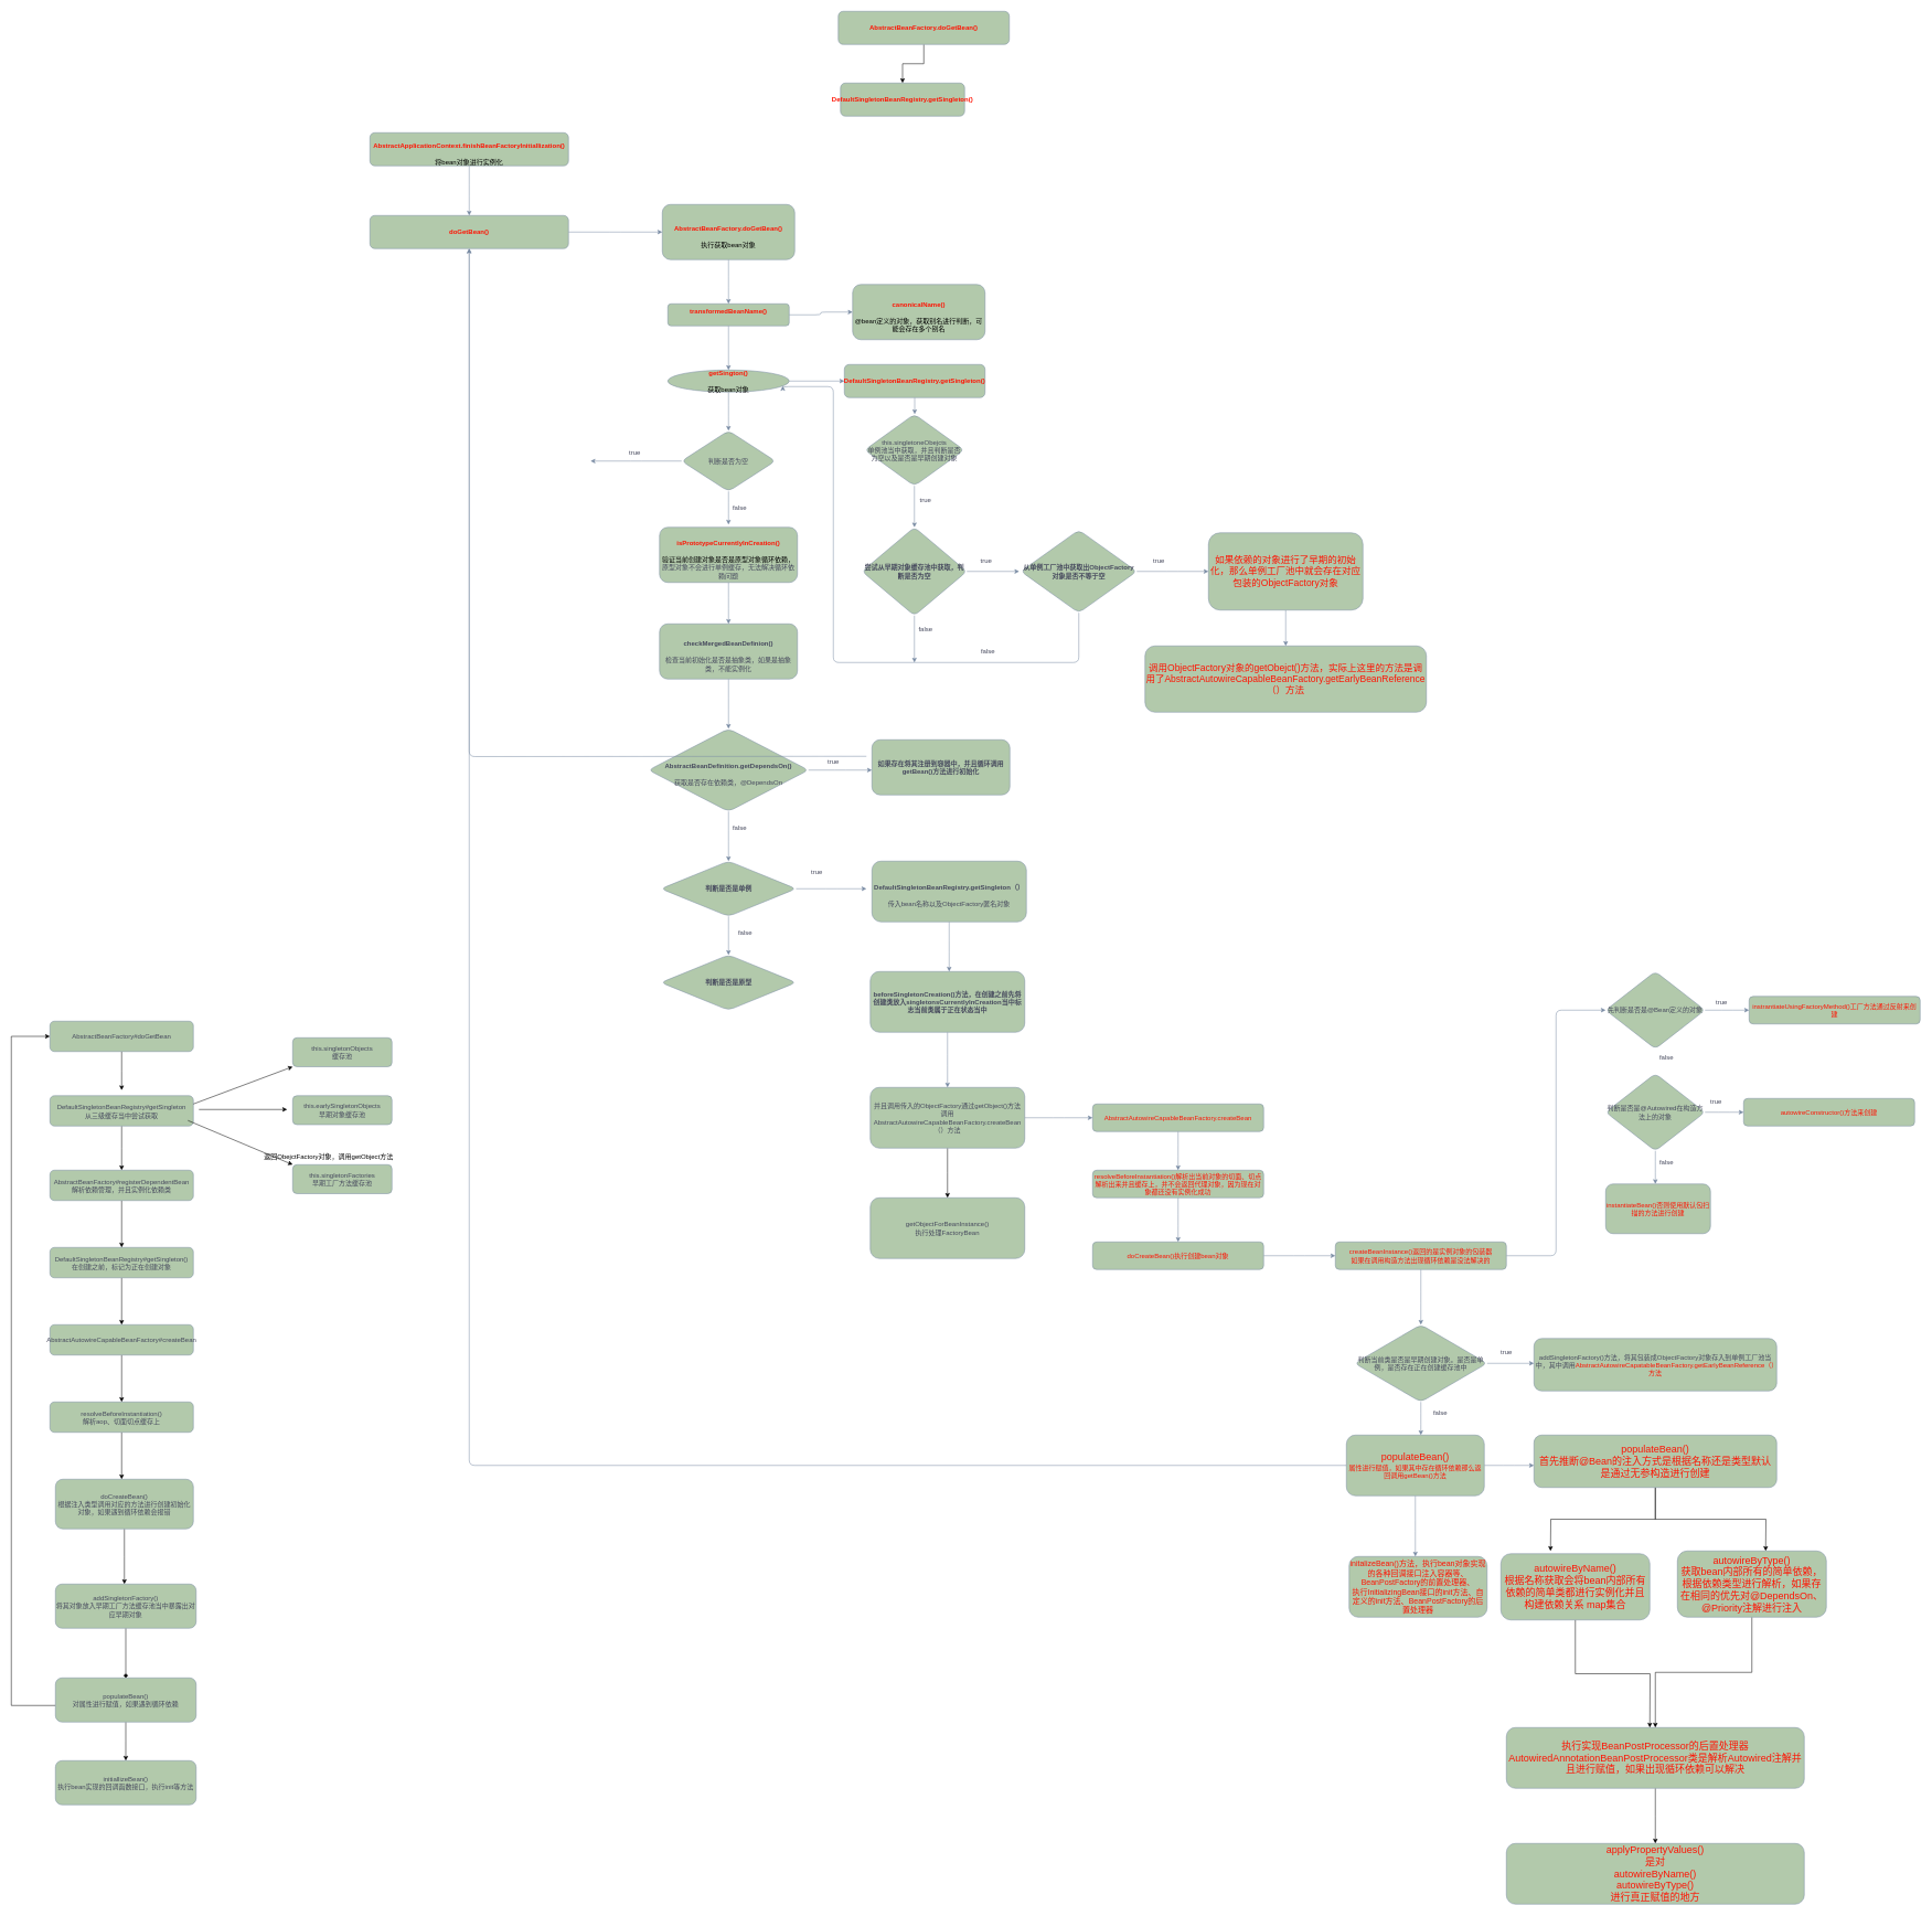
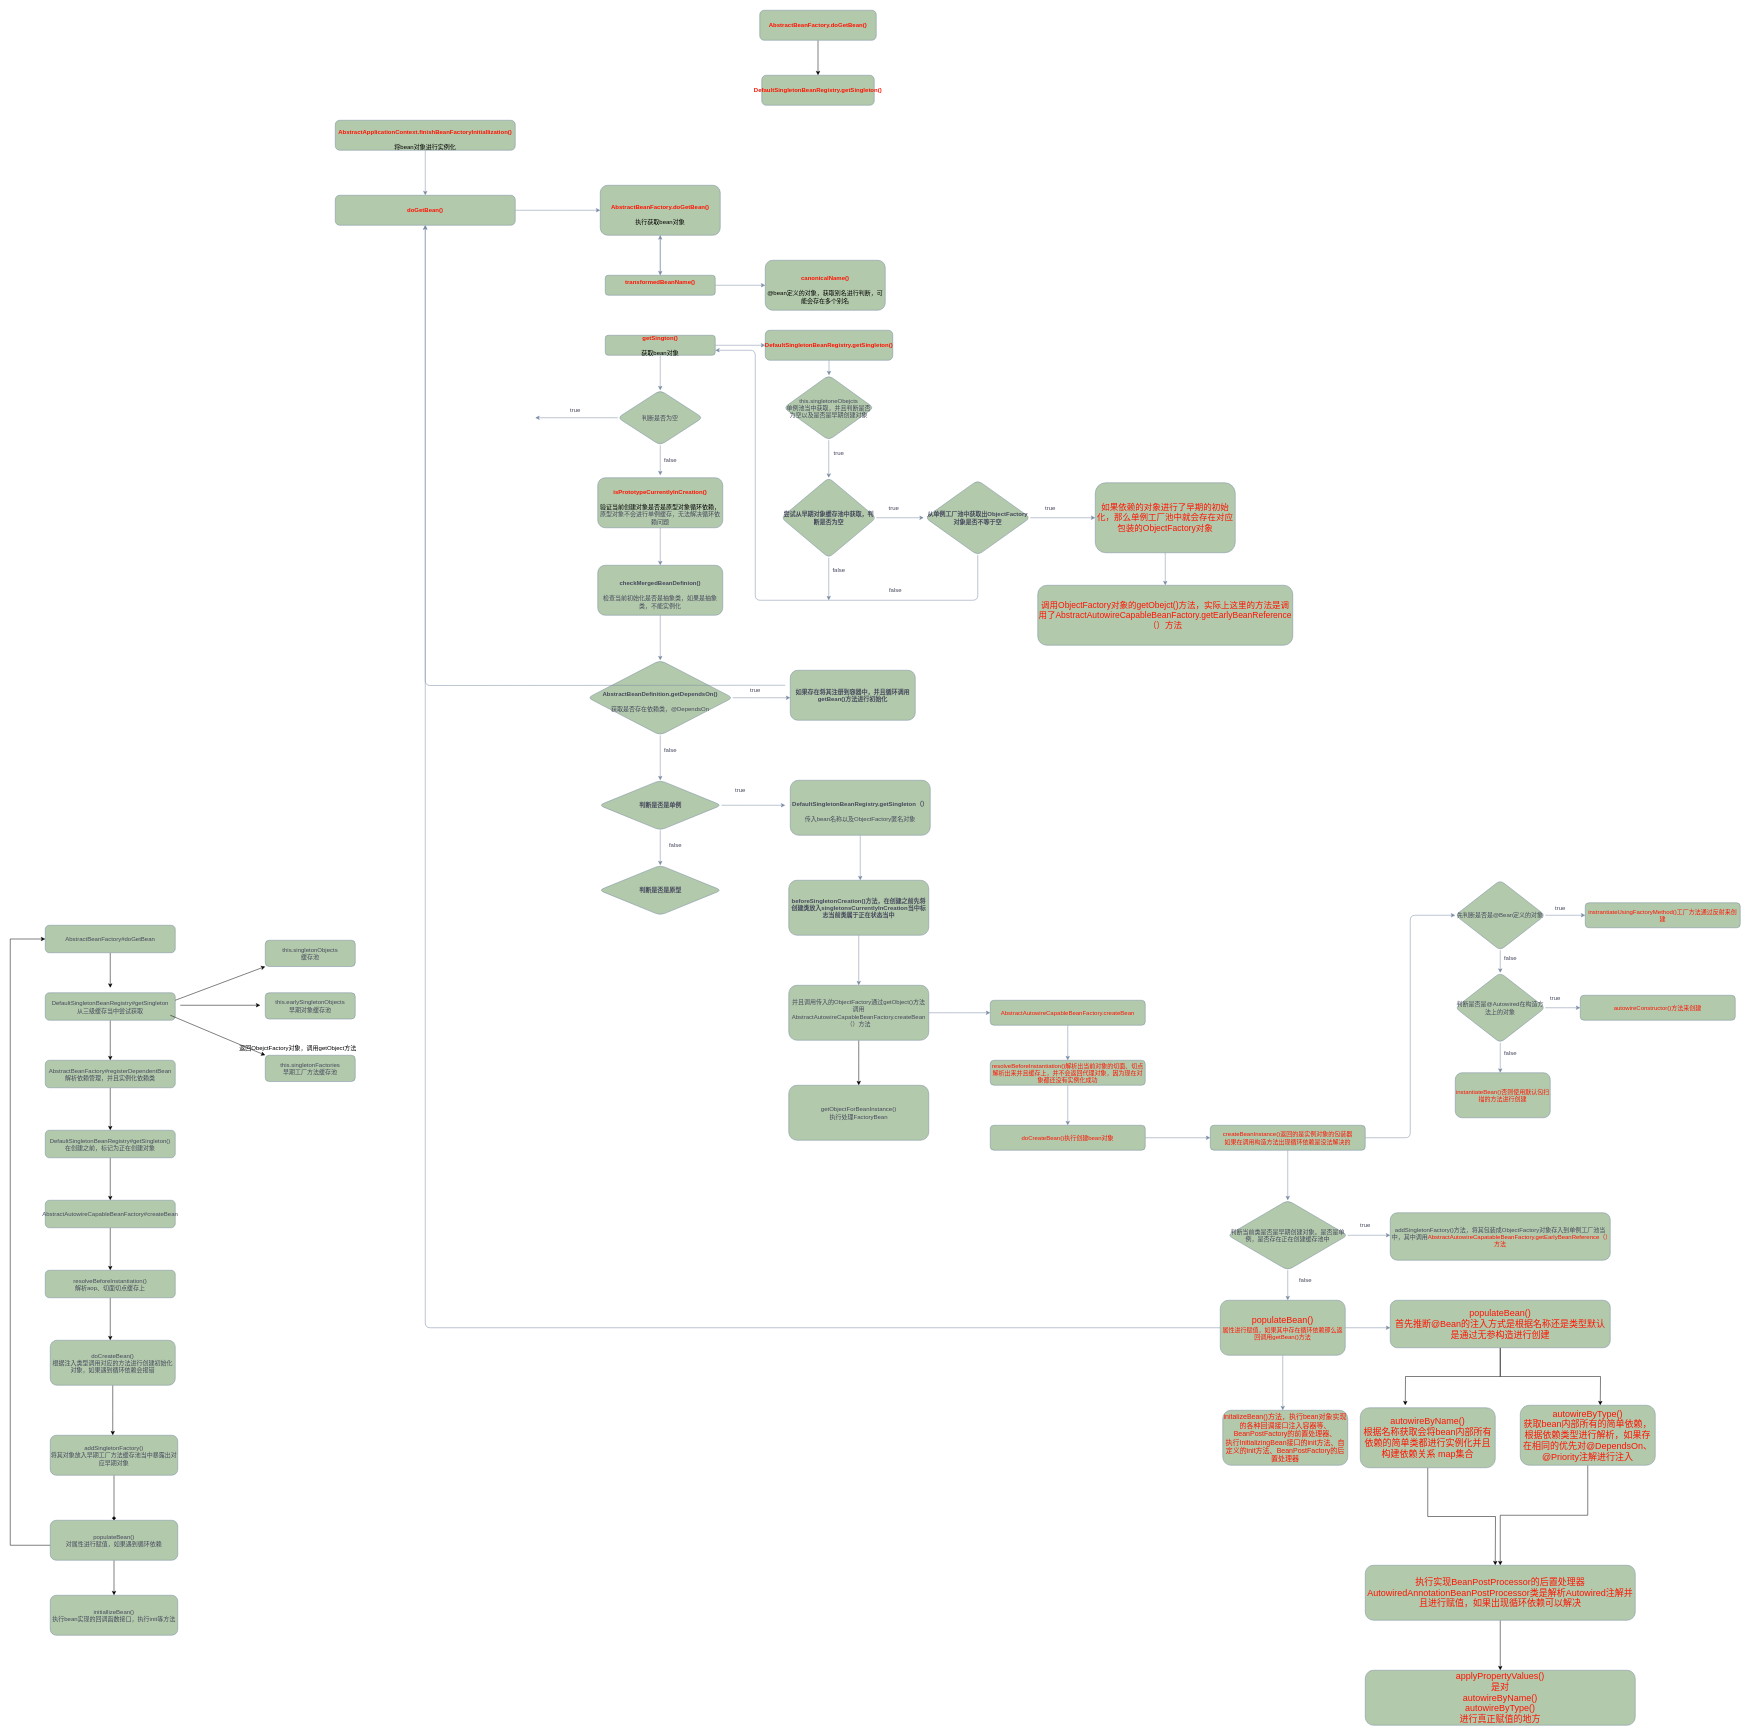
- <mxCell id="99" value="&lt;h4&gt;&lt;font color=&quot;#ff1303&quot;&gt;AbstractBeanFactory.doGetBean()&lt;/font&gt;&lt;/h4&gt;" style="whiteSpace=wrap;html=1;rounded=1;sketch=0;strokeColor=#788AA3;fillColor=#B2C9AB;fontColor=#46495D;" parent="1" vertex="1"><mxGeometry x="1519" y="20" width="310" height="60" as="geometry" /></mxCell>
+ <mxCell id="99" value="&lt;h4&gt;&lt;font color=&quot;#ff1303&quot;&gt;AbstractBeanFactory.doGetBean()&lt;/font&gt;&lt;/h4&gt;" style="whiteSpace=wrap;html=1;rounded=1;sketch=0;strokeColor=#788AA3;fillColor=#B2C9AB;fontColor=#46495D;" parent="1" vertex="1"><mxGeometry x="1519" y="20" width="233" height="60" as="geometry" /></mxCell>
- <mxCell id="11" value="&lt;h4&gt;&lt;font color=&quot;#ff1303&quot;&gt;canonicalName()&lt;/font&gt;&lt;br&gt;&lt;/h4&gt;&lt;div&gt;&lt;span style=&quot;color: rgb(0 , 0 , 0)&quot;&gt;@bean定义的对象，获取别名进行判断，可能会存在多个别名&lt;/span&gt;&lt;font color=&quot;#ff1303&quot;&gt;&lt;br&gt;&lt;/font&gt;&lt;/div&gt;" style="whiteSpace=wrap;html=1;rounded=1;sketch=0;strokeColor=#788AA3;fillColor=#B2C9AB;fontColor=#46495D;" parent="1" vertex="1"><mxGeometry x="1545" y="515" width="240" height="100" as="geometry" /></mxCell>
+ <mxCell id="11" value="&lt;h4&gt;&lt;font color=&quot;#ff1303&quot;&gt;canonicalName()&lt;/font&gt;&lt;br&gt;&lt;/h4&gt;&lt;div&gt;&lt;span style=&quot;color: rgb(0 , 0 , 0)&quot;&gt;@bean定义的对象，获取别名进行判断，可能会存在多个别名&lt;/span&gt;&lt;font color=&quot;#ff1303&quot;&gt;&lt;br&gt;&lt;/font&gt;&lt;/div&gt;" style="whiteSpace=wrap;html=1;rounded=1;sketch=0;strokeColor=#788AA3;fillColor=#B2C9AB;fontColor=#46495D;" parent="1" vertex="1"><mxGeometry x="1530" y="520" width="240" height="100" as="geometry" /></mxCell>
- <mxCell id="9" value="" style="edgeStyle=orthogonalEdgeStyle;curved=0;rounded=1;sketch=0;orthogonalLoop=1;jettySize=auto;html=1;strokeColor=#788AA3;fillColor=#B2C9AB;fontColor=#46495D;" parent="1" source="10" target="14" edge="1"><mxGeometry relative="1" as="geometry" /></mxCell>
+ <mxCell id="9" value="" style="edgeStyle=orthogonalEdgeStyle;curved=0;rounded=1;sketch=0;orthogonalLoop=1;jettySize=auto;html=1;strokeColor=#788AA3;fillColor=#B2C9AB;fontColor=#46495D;" parent="1" source="10" target="7" edge="1"><mxGeometry relative="1" as="geometry" /></mxCell>
- <mxCell id="14" value="&lt;h4&gt;&lt;font color=&quot;#ff1303&quot;&gt;getSington()&lt;/font&gt;&lt;/h4&gt;&lt;div&gt;&lt;font color=&quot;#000000&quot;&gt;获取bean对象&lt;/font&gt;&lt;/div&gt;&lt;div&gt;&lt;br&gt;&lt;/div&gt;" style="ellipse;whiteSpace=wrap;html=1;sketch=0;strokeColor=#788AA3;fillColor=#B2C9AB;fontColor=#46495D;" parent="1" vertex="1"><mxGeometry x="1210" y="670" width="220" height="40" as="geometry" /></mxCell>
+ <mxCell id="14" value="&lt;h4&gt;&lt;font color=&quot;#ff1303&quot;&gt;getSington()&lt;/font&gt;&lt;/h4&gt;&lt;div&gt;&lt;font color=&quot;#000000&quot;&gt;获取bean对象&lt;/font&gt;&lt;/div&gt;&lt;div&gt;&lt;br&gt;&lt;/div&gt;" style="whiteSpace=wrap;html=1;rounded=1;sketch=0;strokeColor=#788AA3;fillColor=#B2C9AB;fontColor=#46495D;" parent="1" vertex="1"><mxGeometry x="1210" y="670" width="220" height="40" as="geometry" /></mxCell>
+ <mxCell id="62" value="" style="edgeStyle=orthogonalEdgeStyle;curved=0;rounded=1;sketch=0;orthogonalLoop=1;jettySize=auto;html=1;strokeColor=#788AA3;fillColor=#B2C9AB;fontColor=#46495D;" parent="1" source="64" target="67" edge="1"><mxGeometry relative="1" as="geometry" /></mxCell>
